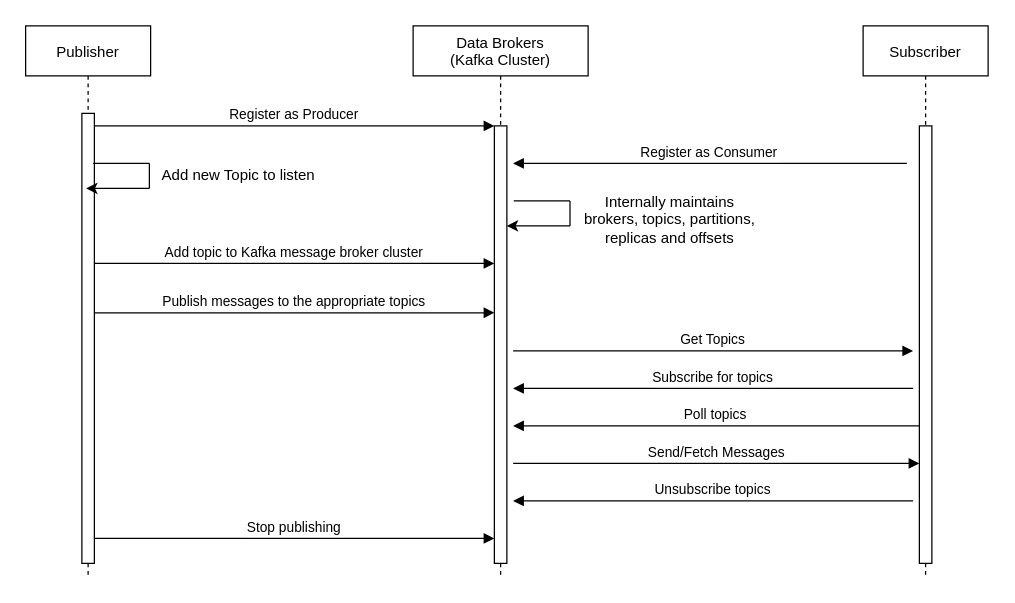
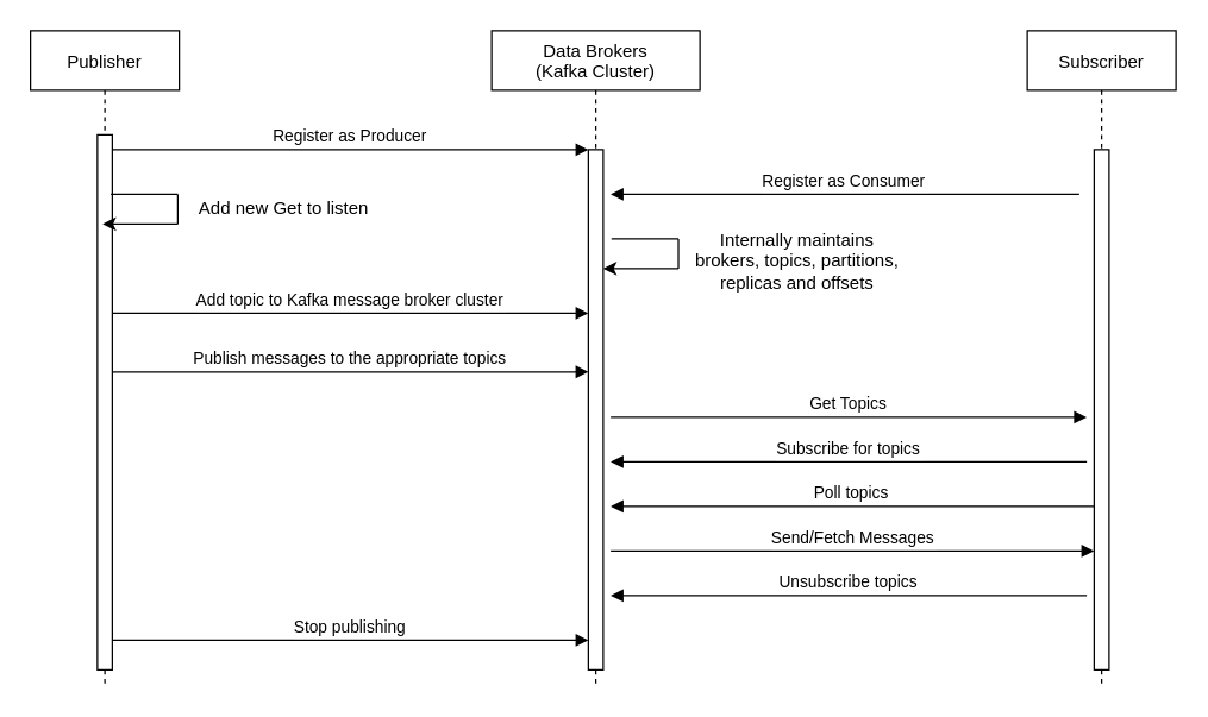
- <mxCell id="20" value="Add new Topic to listen" style="text;html=1;align=center;verticalAlign=middle;resizable=0;points=[];autosize=1;strokeColor=none;fillColor=none;" vertex="1" parent="1"><mxGeometry x="120" y="130" width="140" height="20" as="geometry" /></mxCell>
+ <mxCell id="20" value="Add new Get to listen" style="text;html=1;align=center;verticalAlign=middle;resizable=0;points=[];autosize=1;strokeColor=none;fillColor=none;" vertex="1" parent="1"><mxGeometry x="120" y="130" width="140" height="20" as="geometry" /></mxCell>
